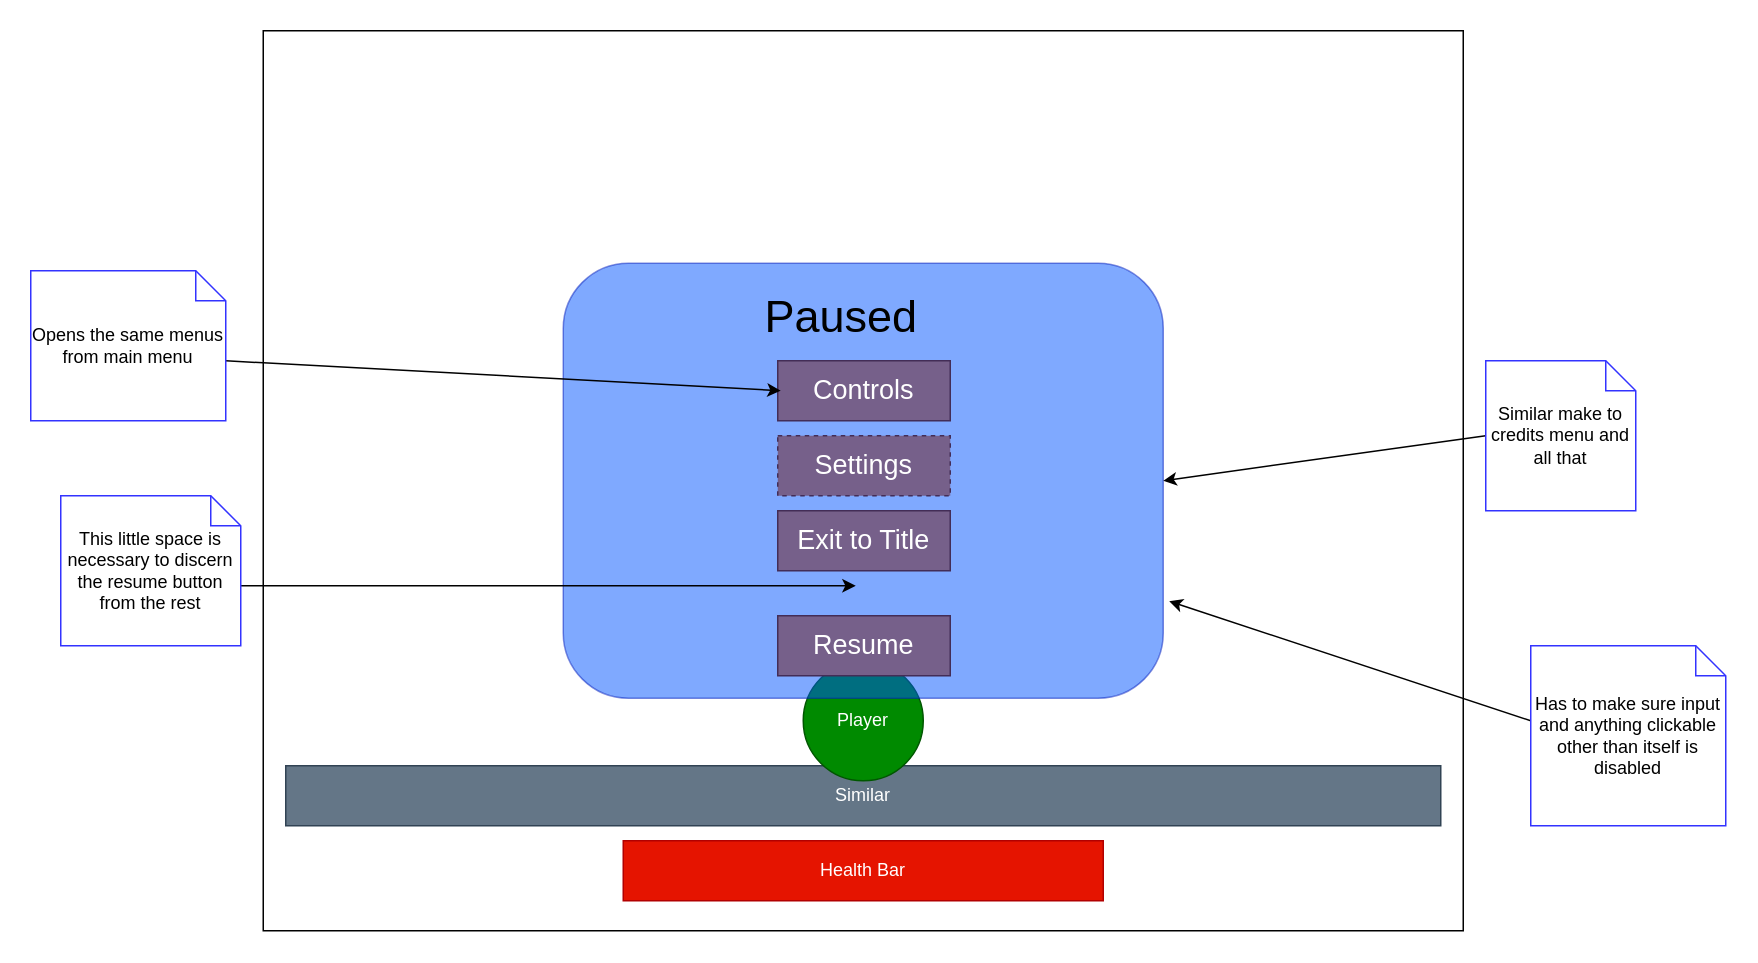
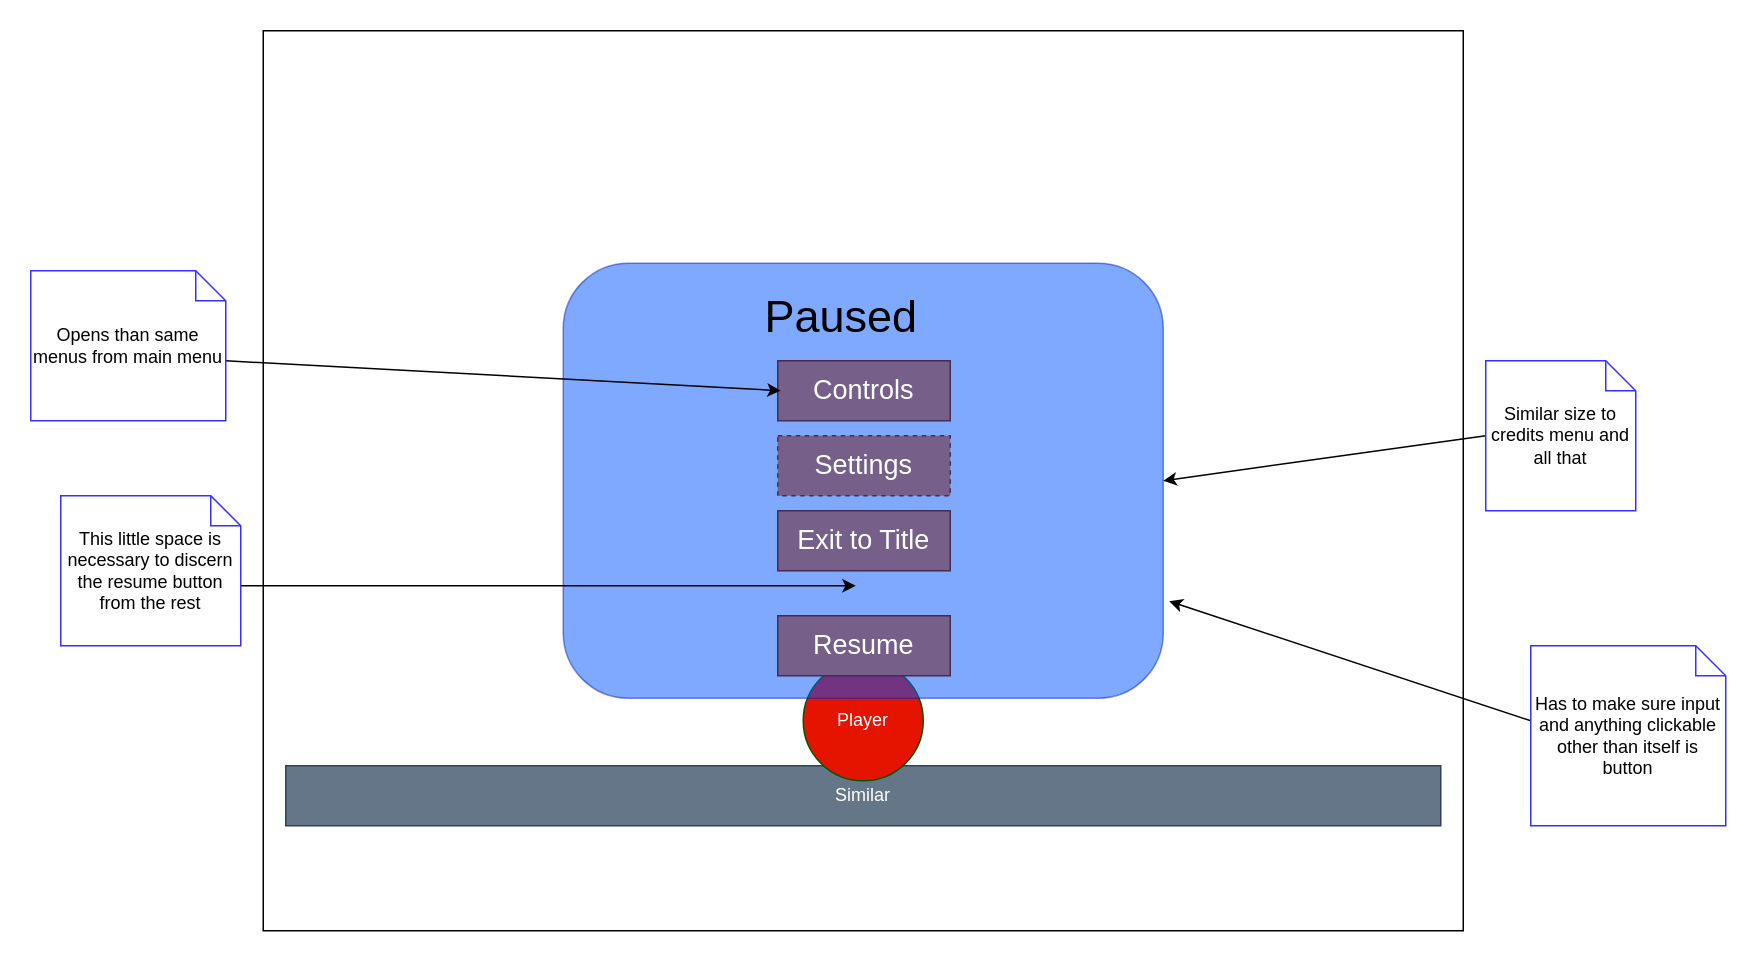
- <mxCell id="19" value="Opens the same menus from main menu" style="shape=note;size=20;whiteSpace=wrap;html=1;strokeColor=#3333FF;" parent="1" vertex="1"><mxGeometry x="20" y="180" width="130" height="100" as="geometry" /></mxCell>
+ <mxCell id="19" value="Opens than same menus from main menu" style="shape=note;size=20;whiteSpace=wrap;html=1;strokeColor=#3333FF;" parent="1" vertex="1"><mxGeometry x="20" y="180" width="130" height="100" as="geometry" /></mxCell>
- <mxCell id="8" value="Similar make to credits menu and all that" style="shape=note;size=20;whiteSpace=wrap;html=1;strokeColor=#3333FF;" parent="1" vertex="1"><mxGeometry x="990" y="240" width="100" height="100" as="geometry" /></mxCell>
+ <mxCell id="8" value="Similar size to credits menu and all that" style="shape=note;size=20;whiteSpace=wrap;html=1;strokeColor=#3333FF;" parent="1" vertex="1"><mxGeometry x="990" y="240" width="100" height="100" as="geometry" /></mxCell>
- <mxCell id="4" value="Player" style="ellipse;whiteSpace=wrap;html=1;aspect=fixed;fillColor=#008a00;fontColor=#ffffff;strokeColor=#005700;" parent="1" vertex="1"><mxGeometry x="535" y="440" width="80" height="80" as="geometry" /></mxCell>
+ <mxCell id="4" value="Player" style="ellipse;whiteSpace=wrap;html=1;aspect=fixed;fillColor=#e51400;fontColor=#ffffff;strokeColor=#005700;" parent="1" vertex="1"><mxGeometry x="535" y="440" width="80" height="80" as="geometry" /></mxCell>
- <mxCell id="11" value="Has to make sure input and anything clickable other than itself is disabled" style="shape=note;size=20;whiteSpace=wrap;html=1;strokeColor=#3333FF;" parent="1" vertex="1"><mxGeometry x="1020" y="430" width="130" height="120" as="geometry" /></mxCell>
+ <mxCell id="11" value="Has to make sure input and anything clickable other than itself is button" style="shape=note;size=20;whiteSpace=wrap;html=1;strokeColor=#3333FF;" parent="1" vertex="1"><mxGeometry x="1020" y="430" width="130" height="120" as="geometry" /></mxCell>
- <mxCell id="5" value="Health Bar" style="rounded=0;whiteSpace=wrap;html=1;fillColor=#e51400;fontColor=#ffffff;strokeColor=#B20000;" parent="1" vertex="1"><mxGeometry x="415" y="560" width="320" height="40" as="geometry" /></mxCell>
